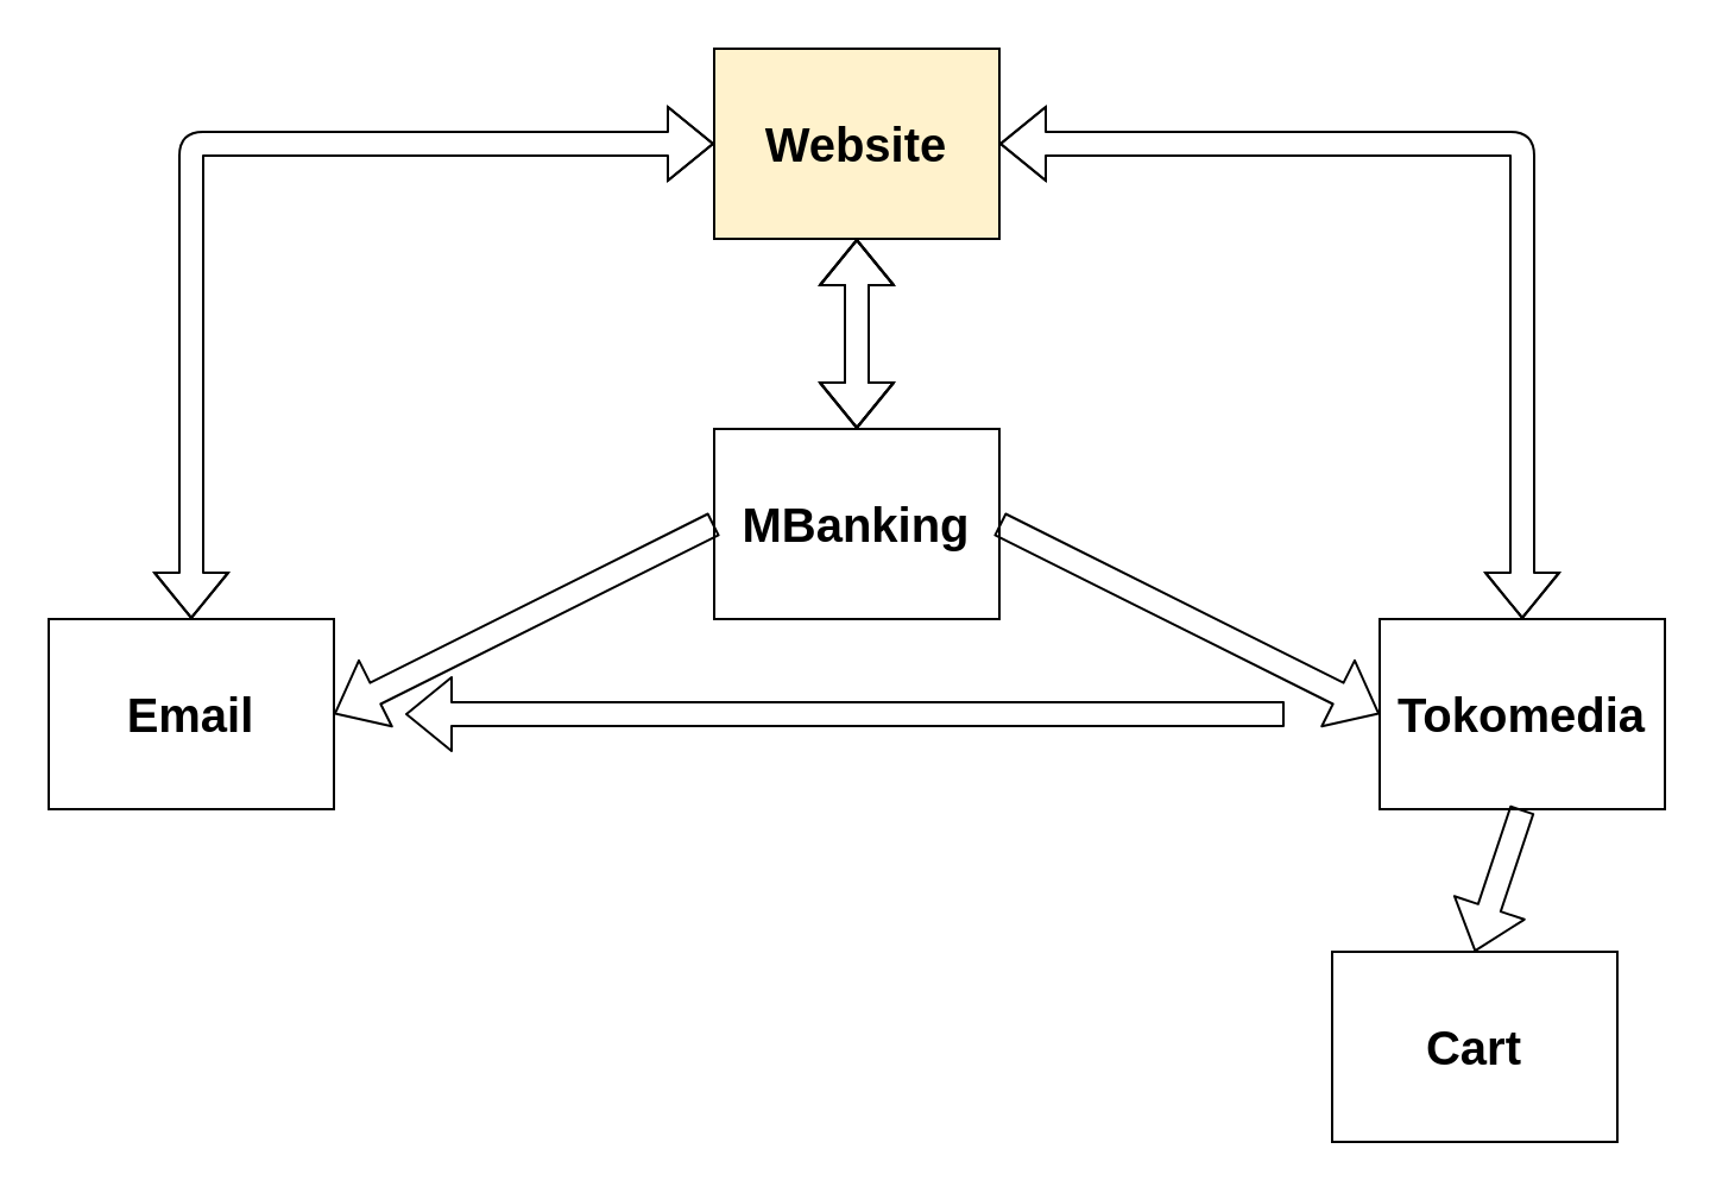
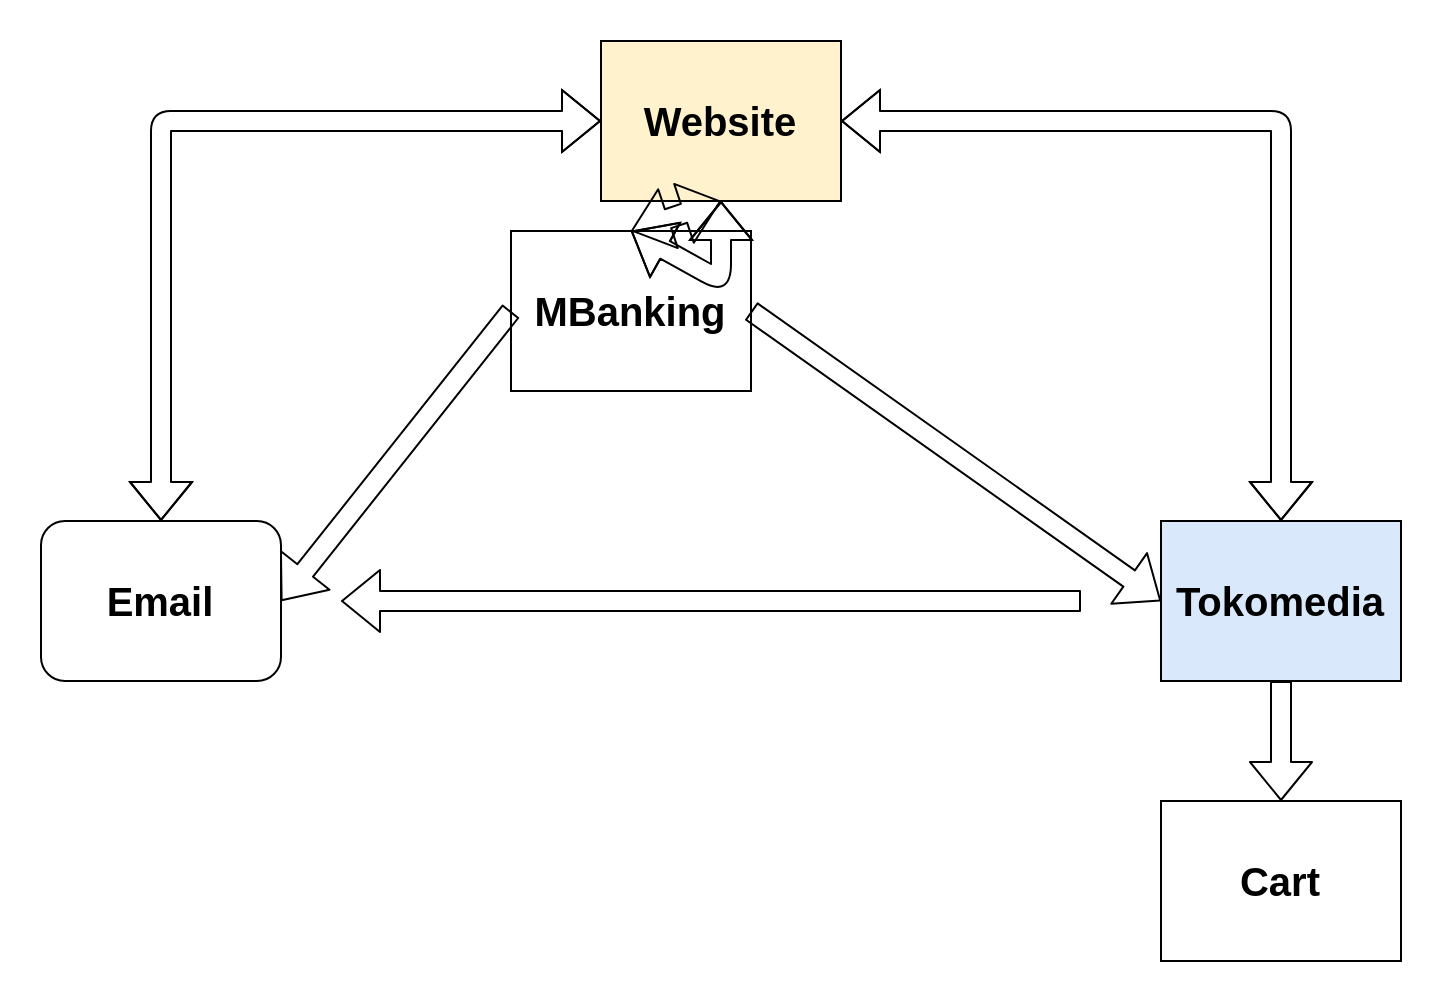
- <mxCell id="3" value="&lt;b&gt;&lt;font style=&quot;font-size: 20px&quot;&gt;MBanking&lt;/font&gt;&lt;/b&gt;" style="rounded=0;whiteSpace=wrap;html=1;" vertex="1" parent="1"><mxGeometry x="300" y="180" width="120" height="80" as="geometry" /></mxCell>
+ <mxCell id="3" value="&lt;b&gt;&lt;font style=&quot;font-size: 20px&quot;&gt;MBanking&lt;/font&gt;&lt;/b&gt;" style="rounded=0;whiteSpace=wrap;html=1;" vertex="1" parent="1"><mxGeometry x="255" y="115" width="120" height="80" as="geometry" /></mxCell>
- <mxCell id="4" value="&lt;b&gt;&lt;font style=&quot;font-size: 20px&quot;&gt;Email&lt;/font&gt;&lt;/b&gt;" style="rounded=0;whiteSpace=wrap;html=1;" vertex="1" parent="1"><mxGeometry x="20" y="260" width="120" height="80" as="geometry" /></mxCell>
+ <mxCell id="4" value="&lt;b&gt;&lt;font style=&quot;font-size: 20px&quot;&gt;Email&lt;/font&gt;&lt;/b&gt;" style="whiteSpace=wrap;html=1;rounded=1;" vertex="1" parent="1"><mxGeometry x="20" y="260" width="120" height="80" as="geometry" /></mxCell>
- <mxCell id="5" value="&lt;b&gt;&lt;font style=&quot;font-size: 20px&quot;&gt;Tokomedia&lt;/font&gt;&lt;/b&gt;" style="rounded=0;whiteSpace=wrap;html=1;" vertex="1" parent="1"><mxGeometry x="580" y="260" width="120" height="80" as="geometry" /></mxCell>
+ <mxCell id="5" value="&lt;b&gt;&lt;font style=&quot;font-size: 20px&quot;&gt;Tokomedia&lt;/font&gt;&lt;/b&gt;" style="rounded=0;whiteSpace=wrap;html=1;fillColor=#dae8fc;" vertex="1" parent="1"><mxGeometry x="580" y="260" width="120" height="80" as="geometry" /></mxCell>
- <mxCell id="13" value="&lt;b&gt;&lt;font style=&quot;font-size: 20px&quot;&gt;Cart&lt;/font&gt;&lt;/b&gt;" style="rounded=0;whiteSpace=wrap;html=1;" vertex="1" parent="1"><mxGeometry x="560" y="400" width="120" height="80" as="geometry" /></mxCell>
+ <mxCell id="13" value="&lt;b&gt;&lt;font style=&quot;font-size: 20px&quot;&gt;Cart&lt;/font&gt;&lt;/b&gt;" style="rounded=0;whiteSpace=wrap;html=1;" vertex="1" parent="1"><mxGeometry x="580" y="400" width="120" height="80" as="geometry" /></mxCell>
